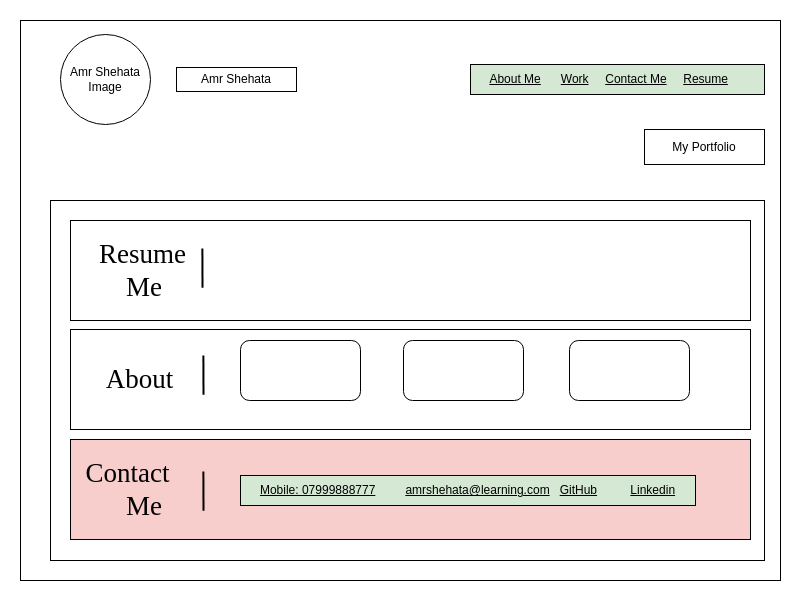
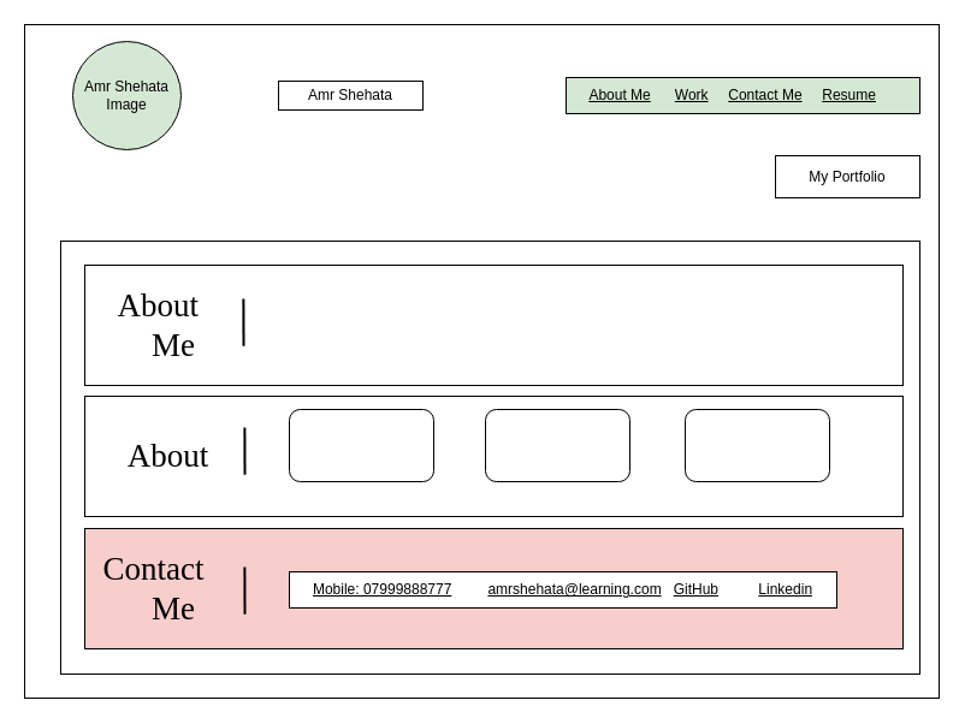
- <mxCell id="5" value="Amr Shehata&lt;br&gt;Image" style="ellipse;whiteSpace=wrap;html=1;aspect=fixed;" parent="1" vertex="1"><mxGeometry x="60" y="34" width="90" height="90" as="geometry" /></mxCell>
+ <mxCell id="5" value="Amr Shehata&lt;br&gt;Image" style="ellipse;whiteSpace=wrap;html=1;aspect=fixed;fillColor=#d5e8d4;" parent="1" vertex="1"><mxGeometry x="60" y="34" width="90" height="90" as="geometry" /></mxCell>
- <mxCell id="3" value="Amr Shehata" style="rounded=0;whiteSpace=wrap;html=1;" parent="1" vertex="1"><mxGeometry x="176" y="67" width="120" height="24" as="geometry" /></mxCell>
+ <mxCell id="3" value="Amr Shehata" style="rounded=0;whiteSpace=wrap;html=1;" parent="1" vertex="1"><mxGeometry x="231" y="67" width="120" height="24" as="geometry" /></mxCell>
- <mxCell id="8" value="&lt;font style=&quot;font-size: 27px;&quot; face=&quot;Verdana&quot;&gt;&amp;nbsp; &amp;nbsp; Resume&lt;br&gt;&amp;nbsp; &amp;nbsp; &amp;nbsp; &amp;nbsp; Me&lt;/font&gt;" style="rounded=0;whiteSpace=wrap;html=1;align=left;" parent="1" vertex="1"><mxGeometry x="70" y="220" width="680" height="100" as="geometry" /></mxCell>
+ <mxCell id="8" value="&lt;font style=&quot;font-size: 27px;&quot; face=&quot;Verdana&quot;&gt;&amp;nbsp; &amp;nbsp; About&lt;br&gt;&amp;nbsp; &amp;nbsp; &amp;nbsp; &amp;nbsp; Me&lt;/font&gt;" style="rounded=0;whiteSpace=wrap;html=1;align=left;" parent="1" vertex="1"><mxGeometry x="70" y="220" width="680" height="100" as="geometry" /></mxCell>
- <mxCell id="14" value="&lt;u&gt;Mobile: 07999888777&lt;/u&gt;&amp;nbsp; &amp;nbsp; &amp;nbsp; &amp;nbsp; &amp;nbsp;&lt;u&gt;amrshehata@learning.com&lt;/u&gt;&amp;nbsp; &amp;nbsp;&lt;u&gt;GitHub&lt;/u&gt;&amp;nbsp; &amp;nbsp; &amp;nbsp; &amp;nbsp; &amp;nbsp; &lt;u&gt;Linkedin&lt;/u&gt;" style="rounded=0;whiteSpace=wrap;html=1;fillColor=#d5e8d4;" parent="1" vertex="1"><mxGeometry x="240" y="475" width="455" height="30" as="geometry" /></mxCell>
+ <mxCell id="14" value="&lt;u&gt;Mobile: 07999888777&lt;/u&gt;&amp;nbsp; &amp;nbsp; &amp;nbsp; &amp;nbsp; &amp;nbsp;&lt;u&gt;amrshehata@learning.com&lt;/u&gt;&amp;nbsp; &amp;nbsp;&lt;u&gt;GitHub&lt;/u&gt;&amp;nbsp; &amp;nbsp; &amp;nbsp; &amp;nbsp; &amp;nbsp; &lt;u&gt;Linkedin&lt;/u&gt;" style="rounded=0;whiteSpace=wrap;html=1;" parent="1" vertex="1"><mxGeometry x="240" y="475" width="455" height="30" as="geometry" /></mxCell>
